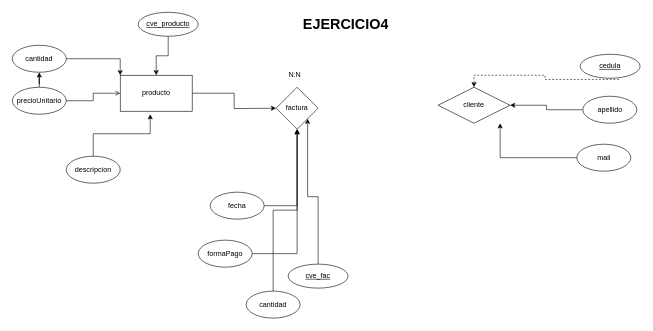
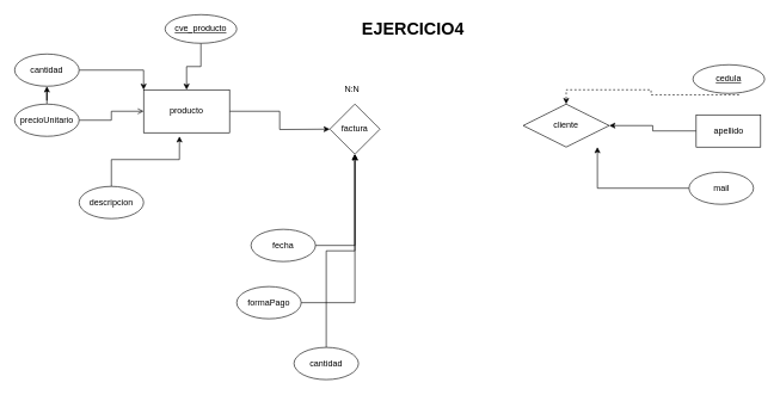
- <mxCell id="14" value="&lt;font style=&quot;vertical-align: inherit;&quot;&gt;&lt;font style=&quot;vertical-align: inherit;&quot;&gt;&lt;font style=&quot;vertical-align: inherit;&quot;&gt;&lt;font style=&quot;vertical-align: inherit;&quot;&gt;&lt;font style=&quot;vertical-align: inherit;&quot;&gt;&lt;font style=&quot;vertical-align: inherit;&quot;&gt;apellido&lt;/font&gt;&lt;/font&gt;&lt;/font&gt;&lt;/font&gt;&lt;/font&gt;&lt;/font&gt;" style="ellipse;whiteSpace=wrap;html=1;" parent="1" vertex="1"><mxGeometry x="971.5" y="160" width="90" height="45" as="geometry" /></mxCell>
+ <mxCell id="14" value="&lt;font style=&quot;vertical-align: inherit;&quot;&gt;&lt;font style=&quot;vertical-align: inherit;&quot;&gt;&lt;font style=&quot;vertical-align: inherit;&quot;&gt;&lt;font style=&quot;vertical-align: inherit;&quot;&gt;&lt;font style=&quot;vertical-align: inherit;&quot;&gt;&lt;font style=&quot;vertical-align: inherit;&quot;&gt;apellido&lt;/font&gt;&lt;/font&gt;&lt;/font&gt;&lt;/font&gt;&lt;/font&gt;&lt;/font&gt;" style="whiteSpace=wrap;html=1;rounded=0;" parent="1" vertex="1"><mxGeometry x="971.5" y="160" width="90" height="45" as="geometry" /></mxCell>
- <mxCell id="17" style="edgeStyle=orthogonalEdgeStyle;rounded=0;orthogonalLoop=1;jettySize=auto;html=1;entryX=1;entryY=1;entryDx=0;entryDy=0;" parent="1" source="27" target="24" edge="1"><mxGeometry relative="1" as="geometry"><mxPoint x="940" y="382.5" as="sourcePoint" /></mxGeometry></mxCell>
- <mxCell id="27" value="cve_fac" style="ellipse;whiteSpace=wrap;html=1;align=center;fontStyle=4;" vertex="1" parent="1"><mxGeometry x="480" y="440" width="100" height="40" as="geometry" /></mxCell>
